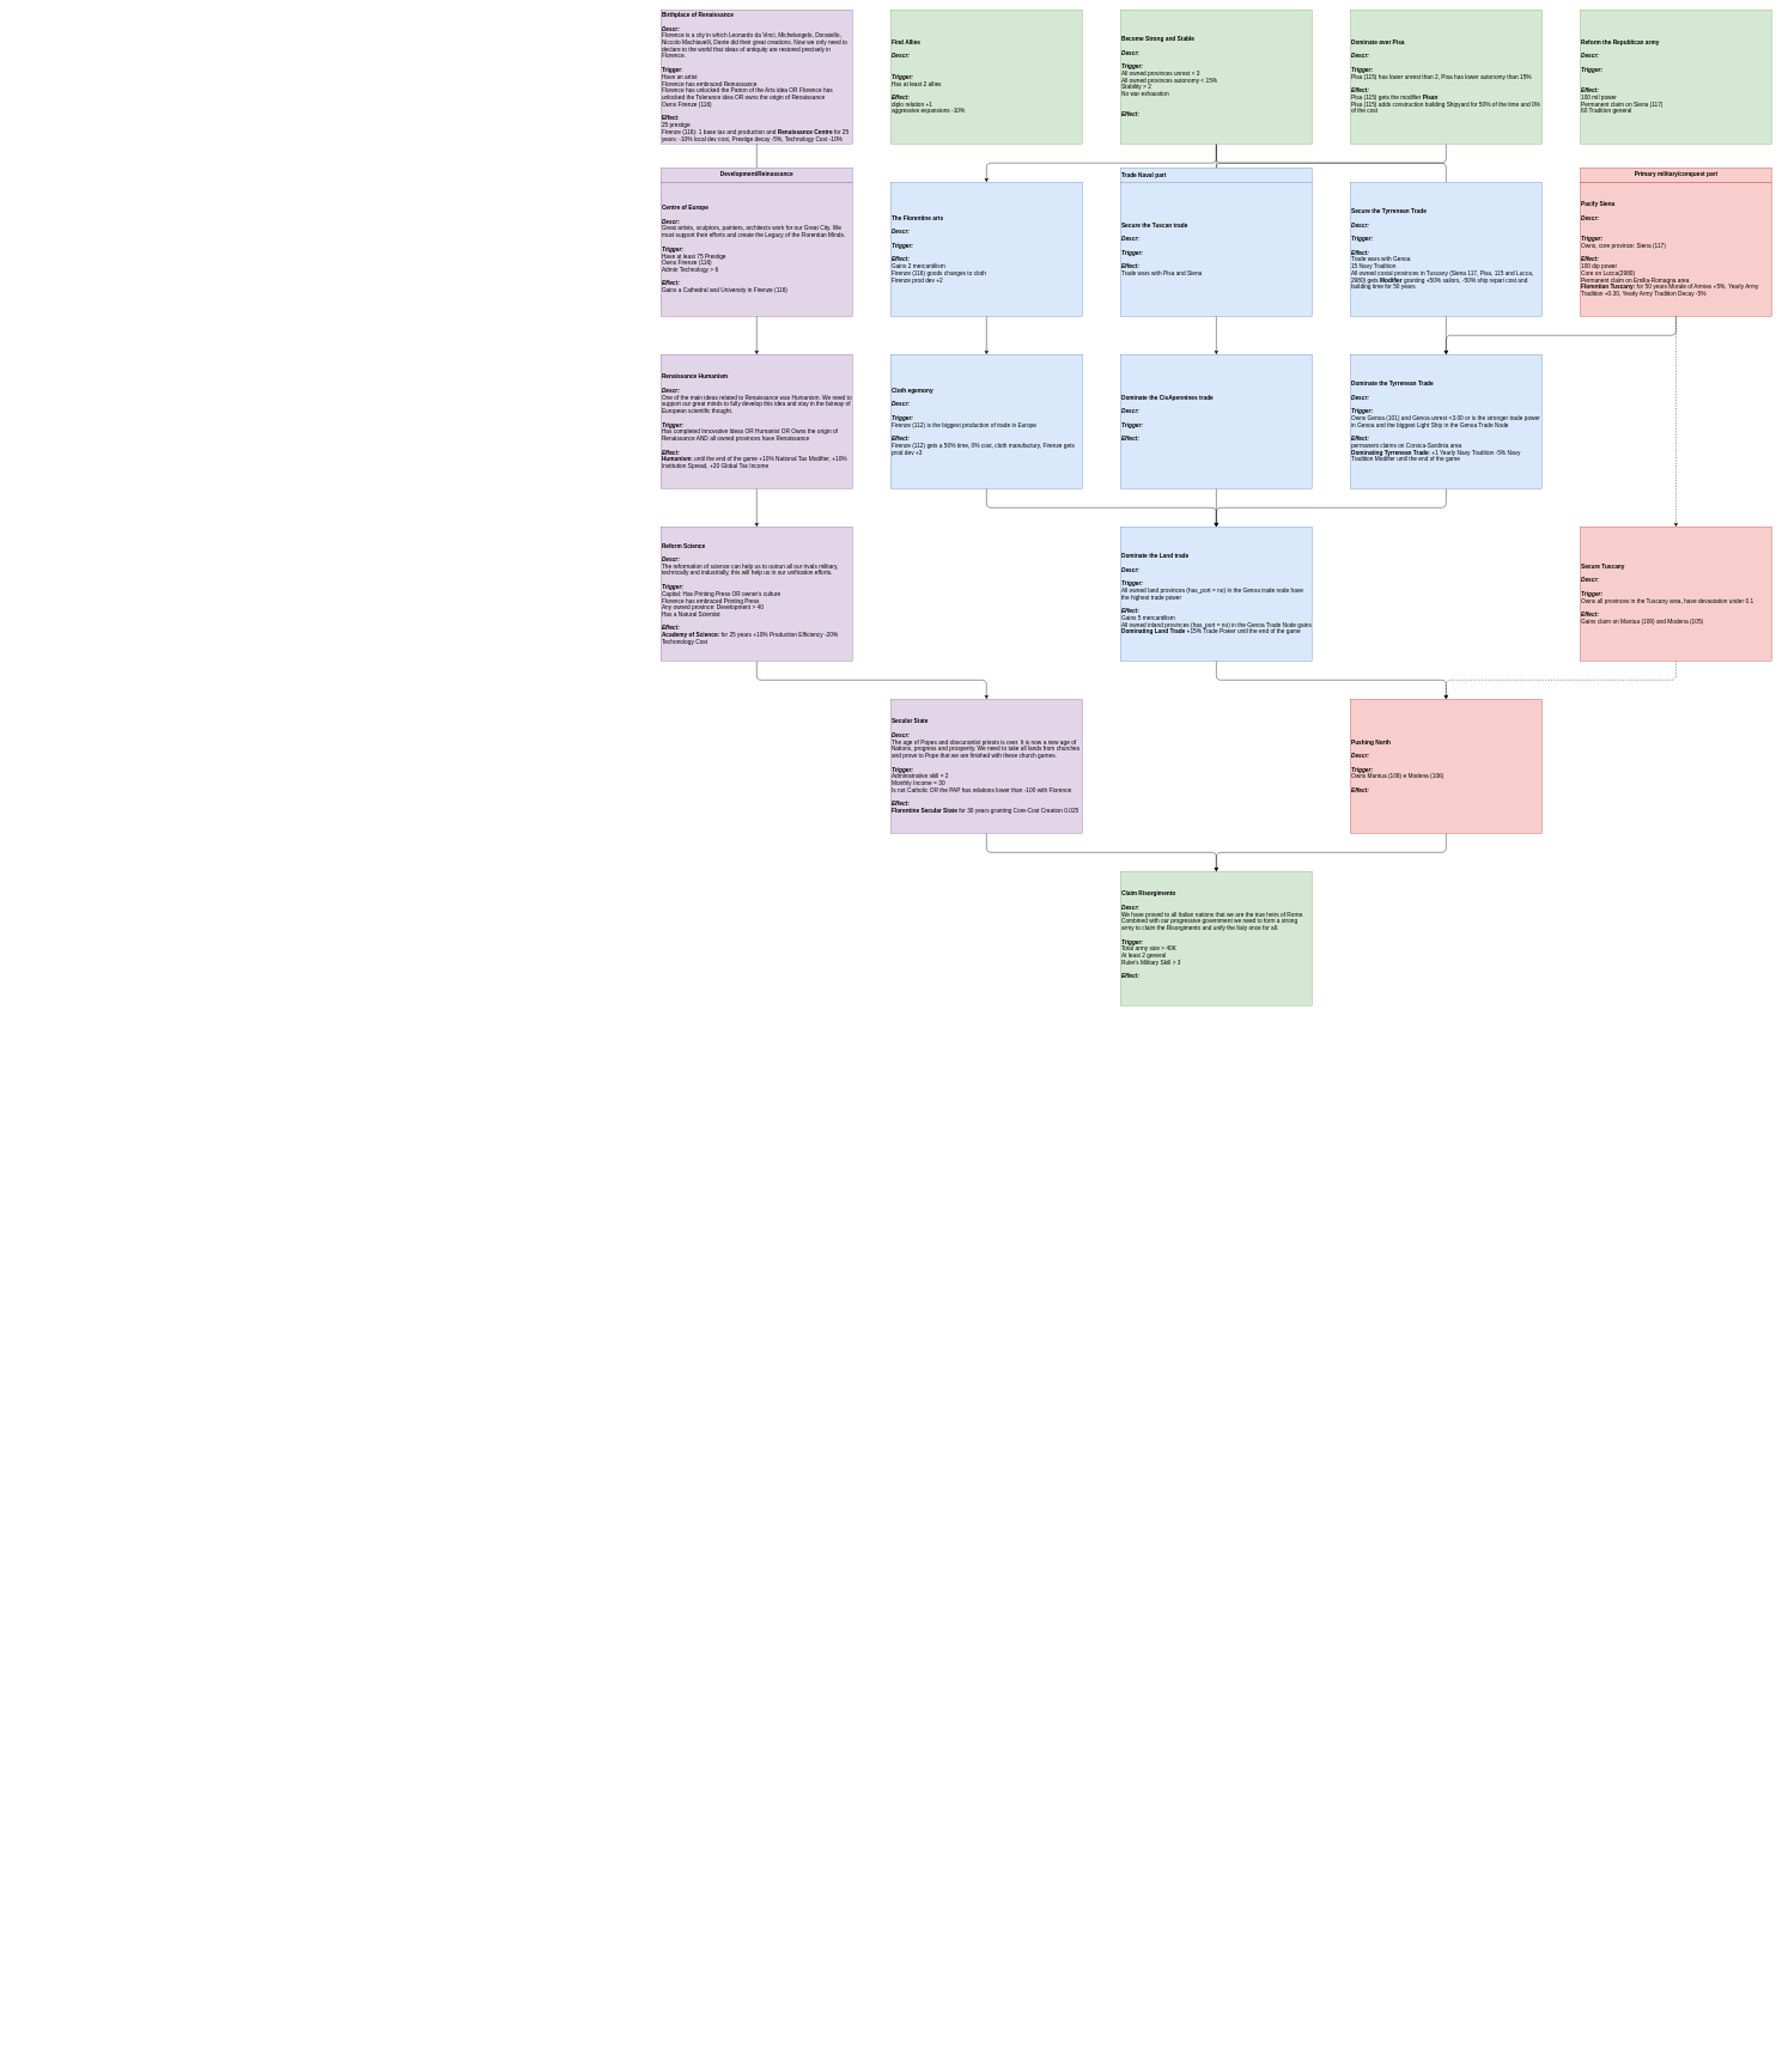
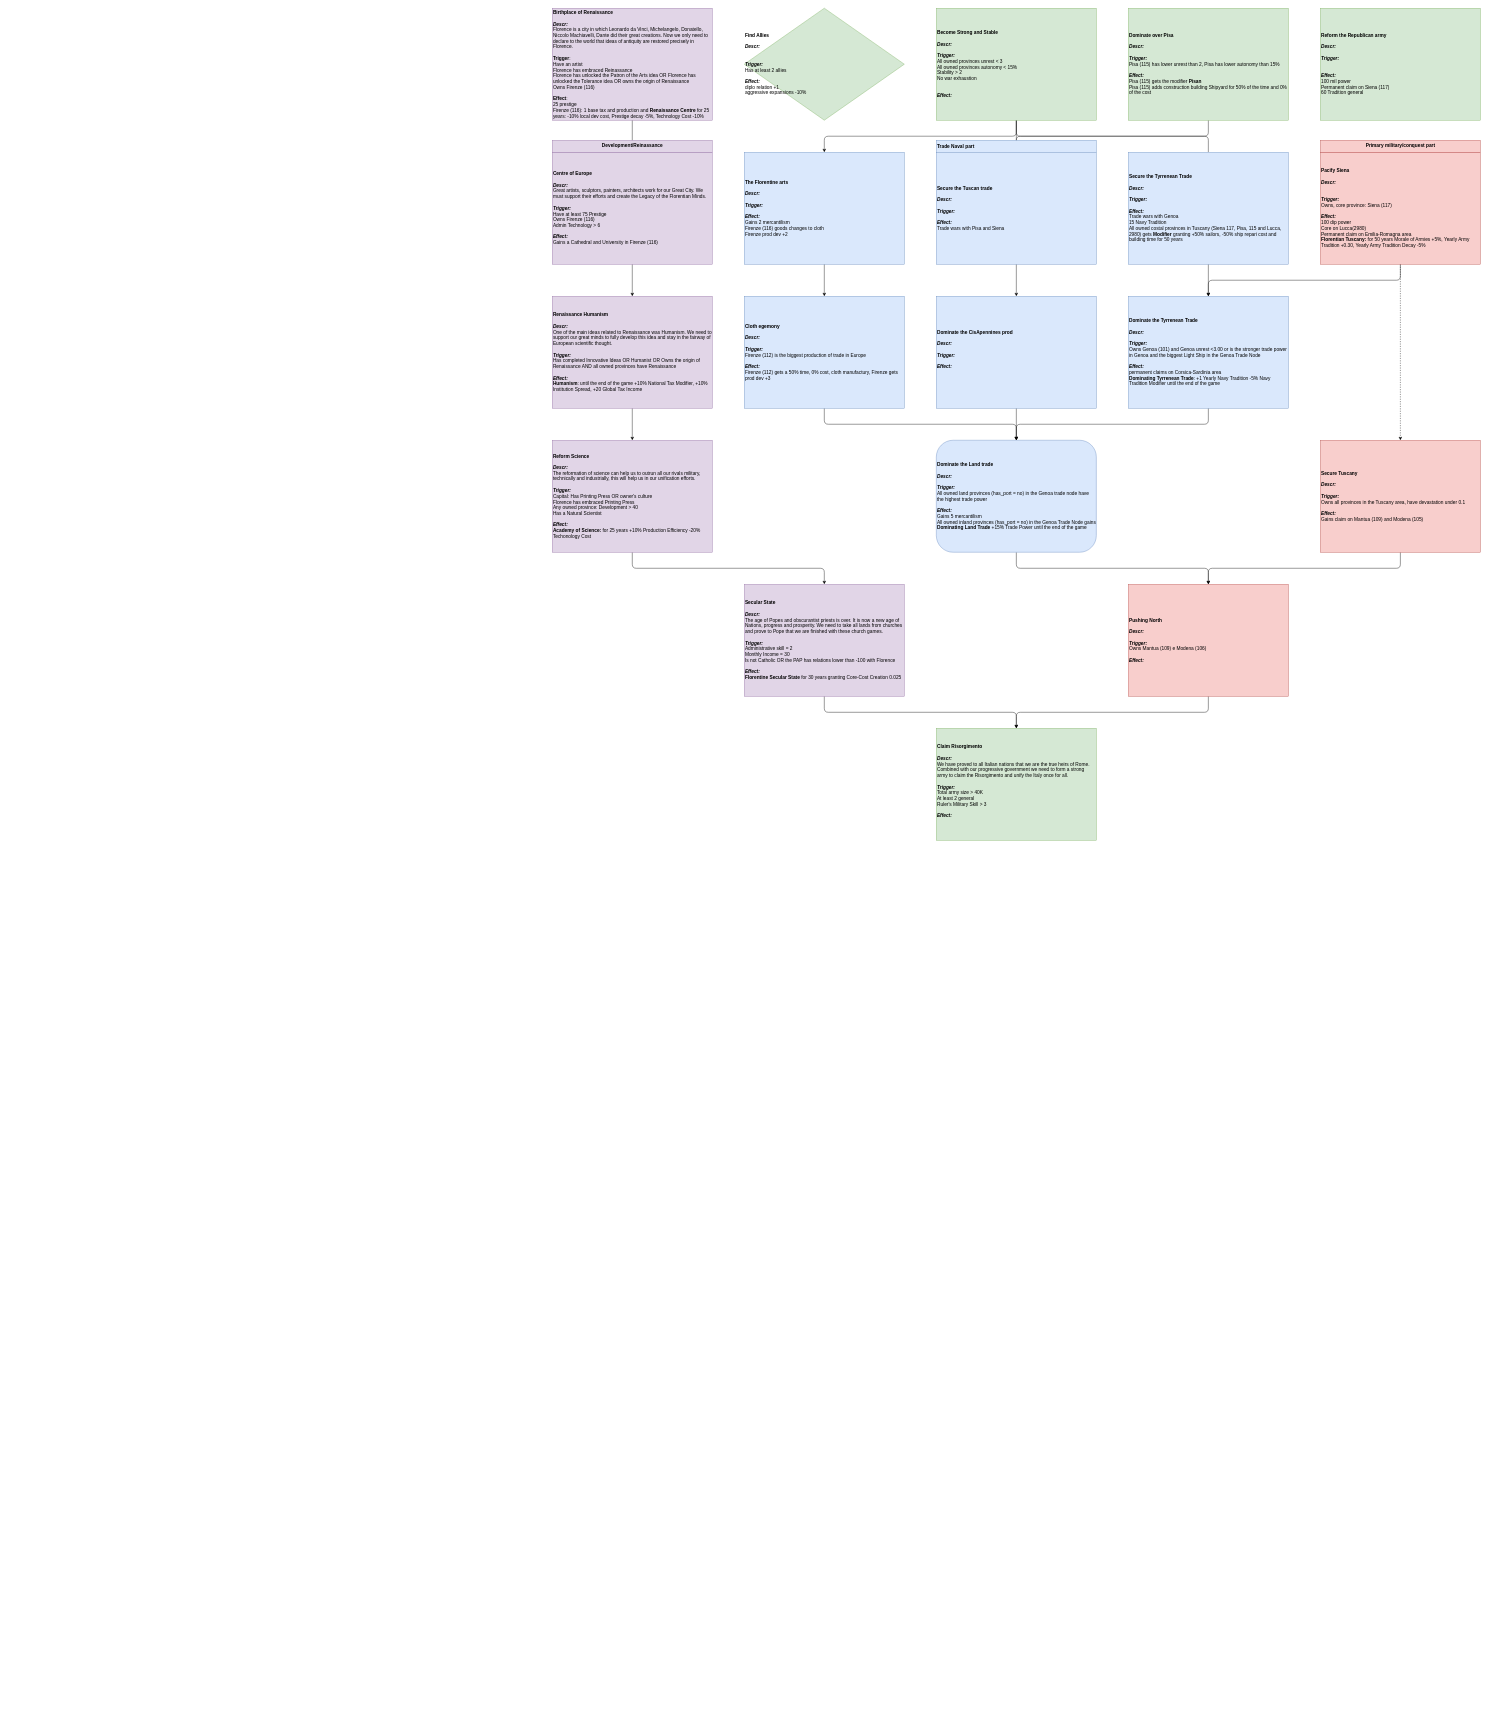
- <mxCell id="30" value="&lt;div style=&quot;font-size: 12px&quot; align=&quot;left&quot;&gt;&lt;font style=&quot;font-size: 12px&quot;&gt;&lt;b style=&quot;font-size: 12px&quot;&gt;&lt;font style=&quot;font-size: 12px&quot;&gt;Find Allies&lt;/font&gt;&lt;/b&gt;&lt;/font&gt;&lt;/div&gt;&lt;div style=&quot;font-size: 12px&quot; align=&quot;left&quot;&gt;&lt;font style=&quot;font-size: 12px&quot;&gt;&lt;b style=&quot;font-size: 12px&quot;&gt;&lt;font style=&quot;font-size: 12px&quot;&gt;&lt;br style=&quot;font-size: 12px&quot;&gt;&lt;/font&gt;&lt;/b&gt;&lt;/font&gt;&lt;/div&gt;&lt;div style=&quot;font-size: 12px&quot; align=&quot;left&quot;&gt;&lt;font style=&quot;font-size: 12px&quot;&gt;&lt;span style=&quot;font-size: 12px&quot;&gt;&lt;font style=&quot;font-size: 12px&quot;&gt;&lt;i style=&quot;font-size: 12px&quot;&gt;&lt;b style=&quot;font-size: 12px&quot;&gt;Descr:&lt;/b&gt;&lt;/i&gt;&lt;/font&gt;&lt;/span&gt;&lt;/font&gt;&lt;/div&gt;&lt;div align=&quot;left&quot;&gt;&lt;div align=&quot;left&quot;&gt;&lt;br&gt;&lt;/div&gt;&lt;div align=&quot;left&quot;&gt;&lt;br&gt;&lt;/div&gt;&lt;/div&gt;&lt;div style=&quot;font-size: 12px&quot; align=&quot;left&quot;&gt;&lt;font style=&quot;font-size: 12px&quot;&gt;&lt;b style=&quot;font-size: 12px&quot;&gt;&lt;i style=&quot;font-size: 12px&quot;&gt;Trigger:&lt;/i&gt;&lt;/b&gt;&lt;/font&gt;&lt;/div&gt;&lt;div style=&quot;font-size: 12px&quot; align=&quot;left&quot;&gt;Has at least 2 allies&lt;/div&gt;&lt;div style=&quot;font-size: 12px&quot; align=&quot;left&quot;&gt;&lt;br&gt;&lt;/div&gt;&lt;div style=&quot;font-size: 12px&quot; align=&quot;left&quot;&gt;&lt;font style=&quot;font-size: 12px&quot;&gt;&lt;font style=&quot;font-size: 12px&quot;&gt;&lt;b style=&quot;font-size: 12px&quot;&gt;&lt;i style=&quot;font-size: 12px&quot;&gt;Effect:&lt;/i&gt;&lt;/b&gt;&lt;/font&gt;&lt;/font&gt;&lt;/div&gt;&lt;div style=&quot;font-size: 12px&quot; align=&quot;left&quot;&gt;diplo relation +1&lt;/div&gt;&lt;div style=&quot;font-size: 12px&quot; align=&quot;left&quot;&gt;aggressive expansions -10%&lt;/div&gt;" style="rounded=0;whiteSpace=wrap;html=1;align=left;fontSize=12;fillColor=#d5e8d4;strokeColor=#82b366;" parent="1" vertex="1"><mxGeometry x="1860" width="400" height="280" as="geometry" y="20" /></mxCell>
+ <mxCell id="30" value="&lt;div style=&quot;font-size: 12px&quot; align=&quot;left&quot;&gt;&lt;font style=&quot;font-size: 12px&quot;&gt;&lt;b style=&quot;font-size: 12px&quot;&gt;&lt;font style=&quot;font-size: 12px&quot;&gt;Find Allies&lt;/font&gt;&lt;/b&gt;&lt;/font&gt;&lt;/div&gt;&lt;div style=&quot;font-size: 12px&quot; align=&quot;left&quot;&gt;&lt;font style=&quot;font-size: 12px&quot;&gt;&lt;b style=&quot;font-size: 12px&quot;&gt;&lt;font style=&quot;font-size: 12px&quot;&gt;&lt;br style=&quot;font-size: 12px&quot;&gt;&lt;/font&gt;&lt;/b&gt;&lt;/font&gt;&lt;/div&gt;&lt;div style=&quot;font-size: 12px&quot; align=&quot;left&quot;&gt;&lt;font style=&quot;font-size: 12px&quot;&gt;&lt;span style=&quot;font-size: 12px&quot;&gt;&lt;font style=&quot;font-size: 12px&quot;&gt;&lt;i style=&quot;font-size: 12px&quot;&gt;&lt;b style=&quot;font-size: 12px&quot;&gt;Descr:&lt;/b&gt;&lt;/i&gt;&lt;/font&gt;&lt;/span&gt;&lt;/font&gt;&lt;/div&gt;&lt;div align=&quot;left&quot;&gt;&lt;div align=&quot;left&quot;&gt;&lt;br&gt;&lt;/div&gt;&lt;div align=&quot;left&quot;&gt;&lt;br&gt;&lt;/div&gt;&lt;/div&gt;&lt;div style=&quot;font-size: 12px&quot; align=&quot;left&quot;&gt;&lt;font style=&quot;font-size: 12px&quot;&gt;&lt;b style=&quot;font-size: 12px&quot;&gt;&lt;i style=&quot;font-size: 12px&quot;&gt;Trigger:&lt;/i&gt;&lt;/b&gt;&lt;/font&gt;&lt;/div&gt;&lt;div style=&quot;font-size: 12px&quot; align=&quot;left&quot;&gt;Has at least 2 allies&lt;/div&gt;&lt;div style=&quot;font-size: 12px&quot; align=&quot;left&quot;&gt;&lt;br&gt;&lt;/div&gt;&lt;div style=&quot;font-size: 12px&quot; align=&quot;left&quot;&gt;&lt;font style=&quot;font-size: 12px&quot;&gt;&lt;font style=&quot;font-size: 12px&quot;&gt;&lt;b style=&quot;font-size: 12px&quot;&gt;&lt;i style=&quot;font-size: 12px&quot;&gt;Effect:&lt;/i&gt;&lt;/b&gt;&lt;/font&gt;&lt;/font&gt;&lt;/div&gt;&lt;div style=&quot;font-size: 12px&quot; align=&quot;left&quot;&gt;diplo relation +1&lt;/div&gt;&lt;div style=&quot;font-size: 12px&quot; align=&quot;left&quot;&gt;aggressive expansions -10%&lt;/div&gt;" style="rhombus;whiteSpace=wrap;html=1;align=left;fontSize=12;fillColor=#d5e8d4;strokeColor=#82b366;" parent="1" vertex="1"><mxGeometry x="1860" width="400" height="280" as="geometry" y="20" /></mxCell>
- <mxCell id="51" value="&lt;div style=&quot;font-size: 12px&quot;&gt;&lt;b style=&quot;font-size: 12px&quot;&gt;Dominate the CisApennines trade&lt;/b&gt;&lt;/div&gt;&lt;div style=&quot;font-size: 12px&quot;&gt;&lt;b style=&quot;font-size: 12px&quot;&gt;&lt;br&gt;&lt;/b&gt;&lt;/div&gt;&lt;div style=&quot;font-size: 12px&quot;&gt;&lt;div&gt;&lt;b&gt;&lt;i&gt;Descr:&lt;/i&gt;&lt;/b&gt;&lt;/div&gt;&lt;div&gt;&lt;b&gt;&lt;i&gt;&lt;br&gt;&lt;/i&gt;&lt;/b&gt;&lt;/div&gt;&lt;div&gt;&lt;b&gt;&lt;i&gt;Trigger:&lt;/i&gt;&lt;/b&gt;&lt;/div&gt;&lt;div&gt;&lt;b&gt;&lt;i&gt;&lt;br&gt;&lt;/i&gt;&lt;/b&gt;&lt;/div&gt;&lt;div&gt;&lt;b&gt;&lt;i&gt;Effect:&lt;/i&gt;&lt;/b&gt;&lt;/div&gt;&lt;div&gt;&lt;b&gt;&lt;i&gt;&lt;br&gt;&lt;/i&gt;&lt;/b&gt;&lt;/div&gt;&lt;/div&gt;" style="rounded=0;whiteSpace=wrap;html=1;align=left;fontSize=12;fillColor=#dae8fc;strokeColor=#6c8ebf;" parent="1" vertex="1"><mxGeometry x="2340" y="740" width="400" height="280" as="geometry" /></mxCell>
+ <mxCell id="51" value="&lt;div style=&quot;font-size: 12px&quot;&gt;&lt;b style=&quot;font-size: 12px&quot;&gt;Dominate the CisApennines prod&lt;/b&gt;&lt;/div&gt;&lt;div style=&quot;font-size: 12px&quot;&gt;&lt;b style=&quot;font-size: 12px&quot;&gt;&lt;br&gt;&lt;/b&gt;&lt;/div&gt;&lt;div style=&quot;font-size: 12px&quot;&gt;&lt;div&gt;&lt;b&gt;&lt;i&gt;Descr:&lt;/i&gt;&lt;/b&gt;&lt;/div&gt;&lt;div&gt;&lt;b&gt;&lt;i&gt;&lt;br&gt;&lt;/i&gt;&lt;/b&gt;&lt;/div&gt;&lt;div&gt;&lt;b&gt;&lt;i&gt;Trigger:&lt;/i&gt;&lt;/b&gt;&lt;/div&gt;&lt;div&gt;&lt;b&gt;&lt;i&gt;&lt;br&gt;&lt;/i&gt;&lt;/b&gt;&lt;/div&gt;&lt;div&gt;&lt;b&gt;&lt;i&gt;Effect:&lt;/i&gt;&lt;/b&gt;&lt;/div&gt;&lt;div&gt;&lt;b&gt;&lt;i&gt;&lt;br&gt;&lt;/i&gt;&lt;/b&gt;&lt;/div&gt;&lt;/div&gt;" style="rounded=0;whiteSpace=wrap;html=1;align=left;fontSize=12;fillColor=#dae8fc;strokeColor=#6c8ebf;" parent="1" vertex="1"><mxGeometry x="2340" y="740" width="400" height="280" as="geometry" /></mxCell>
- <mxCell id="15" value="&lt;b style=&quot;font-size: 12px&quot;&gt;Dominate the Land trade&lt;br&gt;&lt;br&gt;&lt;/b&gt;&lt;div&gt;&lt;b&gt;&lt;i&gt;Descr:&lt;/i&gt;&lt;/b&gt;&lt;/div&gt;&lt;div&gt;&lt;b&gt;&lt;i&gt;&lt;br&gt;&lt;/i&gt;&lt;/b&gt;&lt;/div&gt;&lt;div&gt;&lt;b&gt;&lt;i&gt;Trigger:&lt;/i&gt;&lt;/b&gt;&lt;/div&gt;&lt;div&gt;All owned land provinces (has_port = no) in the Genoa trade node have the highest trade power&lt;/div&gt;&lt;div&gt;&lt;b&gt;&lt;i&gt;&lt;br&gt;&lt;/i&gt;&lt;/b&gt;&lt;/div&gt;&lt;div&gt;&lt;b&gt;&lt;i&gt;Effect:&lt;/i&gt;&lt;/b&gt;&lt;/div&gt;&lt;div&gt;Gains 5 mercantilism&lt;/div&gt;&lt;div&gt;All owned inland provinces (has_port = no) in the Genoa Trade Node gains &lt;b&gt;Dominating Land Trade&lt;/b&gt;&amp;nbsp;+15% Trade Power until the end of the game&lt;/div&gt;" style="rounded=0;whiteSpace=wrap;html=1;align=left;fontSize=12;fillColor=#dae8fc;strokeColor=#6c8ebf;" parent="1" vertex="1"><mxGeometry x="2340" y="1100" width="400" height="280" as="geometry" /></mxCell>
+ <mxCell id="15" value="&lt;b style=&quot;font-size: 12px&quot;&gt;Dominate the Land trade&lt;br&gt;&lt;br&gt;&lt;/b&gt;&lt;div&gt;&lt;b&gt;&lt;i&gt;Descr:&lt;/i&gt;&lt;/b&gt;&lt;/div&gt;&lt;div&gt;&lt;b&gt;&lt;i&gt;&lt;br&gt;&lt;/i&gt;&lt;/b&gt;&lt;/div&gt;&lt;div&gt;&lt;b&gt;&lt;i&gt;Trigger:&lt;/i&gt;&lt;/b&gt;&lt;/div&gt;&lt;div&gt;All owned land provinces (has_port = no) in the Genoa trade node have the highest trade power&lt;/div&gt;&lt;div&gt;&lt;b&gt;&lt;i&gt;&lt;br&gt;&lt;/i&gt;&lt;/b&gt;&lt;/div&gt;&lt;div&gt;&lt;b&gt;&lt;i&gt;Effect:&lt;/i&gt;&lt;/b&gt;&lt;/div&gt;&lt;div&gt;Gains 5 mercantilism&lt;/div&gt;&lt;div&gt;All owned inland provinces (has_port = no) in the Genoa Trade Node gains &lt;b&gt;Dominating Land Trade&lt;/b&gt;&amp;nbsp;+15% Trade Power until the end of the game&lt;/div&gt;" style="whiteSpace=wrap;html=1;align=left;fontSize=12;fillColor=#dae8fc;strokeColor=#6c8ebf;rounded=1;" parent="1" vertex="1"><mxGeometry x="2340" y="1100" width="400" height="280" as="geometry" /></mxCell>
- <mxCell id="21" value="" style="edgeStyle=orthogonalEdgeStyle;orthogonalLoop=1;jettySize=auto;html=1;rounded=1;dashed=1;" parent="1" source="22" target="24" edge="1"><mxGeometry relative="1" as="geometry"><Array as="points"><mxPoint x="3500" y="1420" /><mxPoint x="3020" y="1420" /></Array></mxGeometry></mxCell>
+ <mxCell id="21" value="" style="edgeStyle=orthogonalEdgeStyle;orthogonalLoop=1;jettySize=auto;html=1;rounded=1;" parent="1" source="22" target="24" edge="1"><mxGeometry relative="1" as="geometry"><Array as="points"><mxPoint x="3500" y="1420" /><mxPoint x="3020" y="1420" /></Array></mxGeometry></mxCell>
